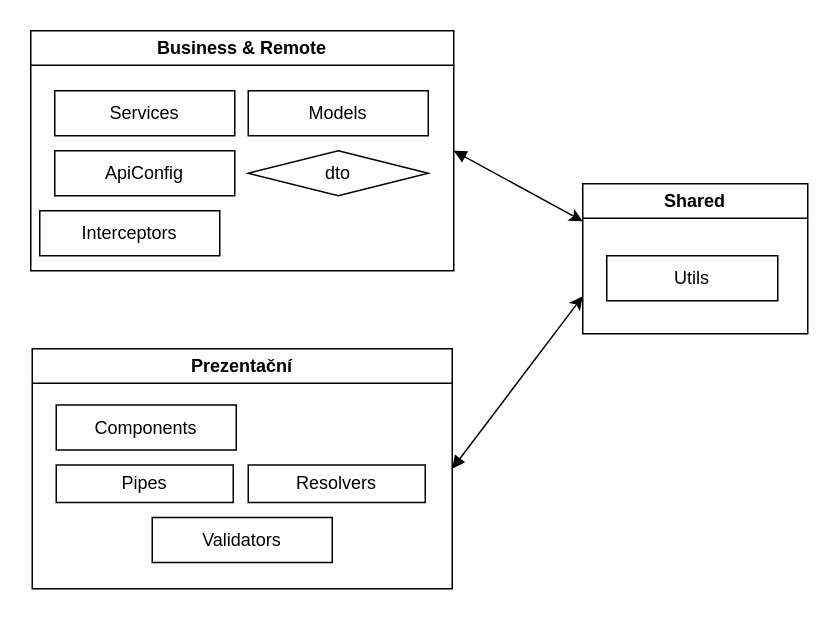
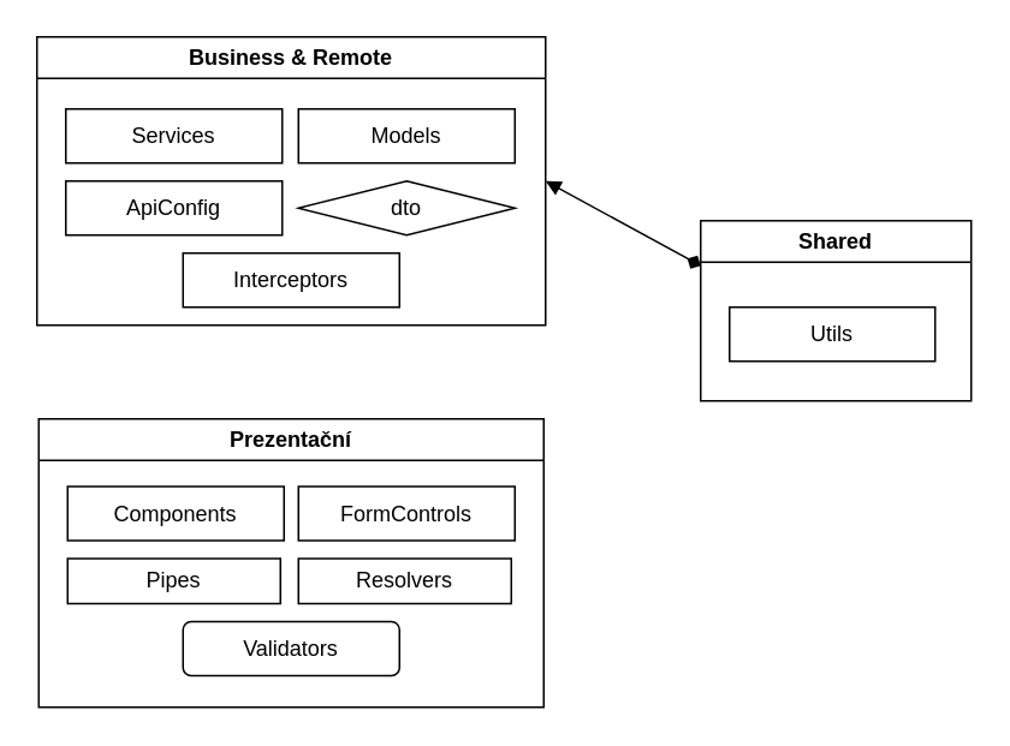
- <mxCell id="17" style="rounded=0;orthogonalLoop=1;jettySize=auto;html=1;exitX=1;exitY=0.5;exitDx=0;exitDy=0;entryX=0;entryY=0.25;entryDx=0;entryDy=0;startArrow=block;startFill=1;" parent="1" source="8" target="14" edge="1"><mxGeometry relative="1" as="geometry"><mxPoint x="374" y="352" as="sourcePoint" /><mxPoint x="478" y="249.5" as="targetPoint" /></mxGeometry></mxCell>
+ <mxCell id="17" style="rounded=0;orthogonalLoop=1;jettySize=auto;html=1;exitX=1;exitY=0.5;exitDx=0;exitDy=0;entryX=0;entryY=0.25;entryDx=0;entryDy=0;startArrow=block;startFill=1;endArrow=diamond;" parent="1" source="8" target="14" edge="1"><mxGeometry relative="1" as="geometry"><mxPoint x="374" y="352" as="sourcePoint" /><mxPoint x="478" y="249.5" as="targetPoint" /></mxGeometry></mxCell>
- <mxCell id="13" value="Interceptors" style="rounded=0;whiteSpace=wrap;html=1;" parent="8" vertex="1"><mxGeometry x="6" y="120" width="120" height="30" as="geometry" /></mxCell>
+ <mxCell id="13" value="Interceptors" style="rounded=0;whiteSpace=wrap;html=1;" parent="8" vertex="1"><mxGeometry x="81" y="120" width="120" height="30" as="geometry" /></mxCell>
- <mxCell id="16" style="rounded=0;orthogonalLoop=1;jettySize=auto;html=1;entryX=0;entryY=0.75;entryDx=0;entryDy=0;startArrow=block;startFill=1;exitX=1;exitY=0.5;exitDx=0;exitDy=0;" parent="1" source="2" target="14" edge="1"><mxGeometry relative="1" as="geometry"><mxPoint x="428" y="352" as="sourcePoint" /><mxPoint x="458" y="302" as="targetPoint" /></mxGeometry></mxCell>
+ <mxCell id="4" value="FormControls" style="rounded=0;whiteSpace=wrap;html=1;" parent="2" vertex="1"><mxGeometry x="144" y="37.5" width="120" height="30" as="geometry" /></mxCell>
- <mxCell id="7" value="Validators" style="rounded=0;whiteSpace=wrap;html=1;" parent="2" vertex="1"><mxGeometry x="80" y="112.5" width="120" height="30" as="geometry" /></mxCell>
+ <mxCell id="7" value="Validators" style="whiteSpace=wrap;html=1;rounded=1;" parent="2" vertex="1"><mxGeometry x="80" y="112.5" width="120" height="30" as="geometry" /></mxCell>
